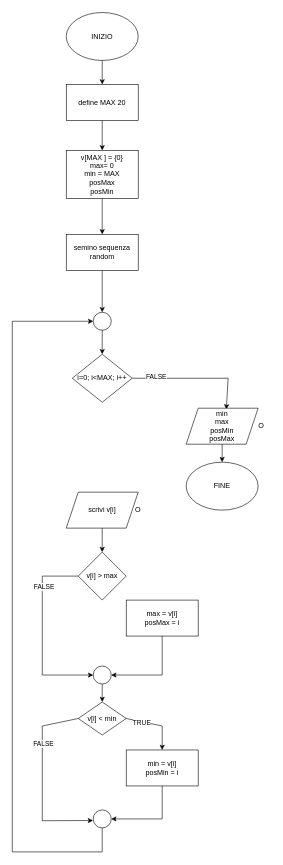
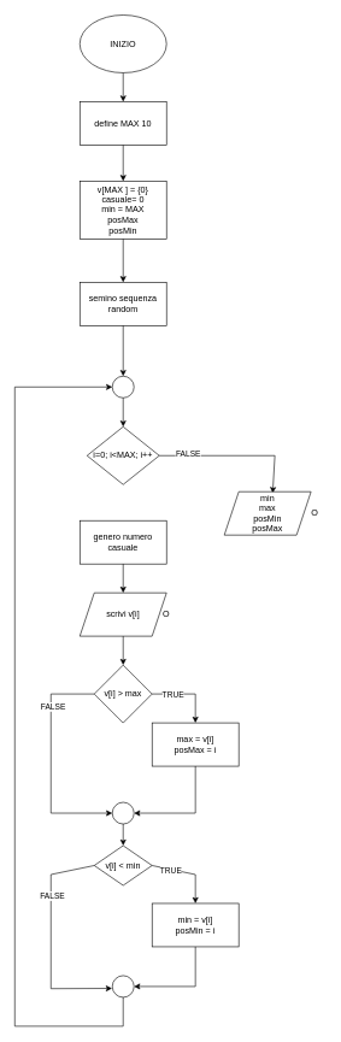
- <mxCell id="3" value="define MAX 20" style="rounded=0;whiteSpace=wrap;html=1;" vertex="1" parent="1"><mxGeometry x="110" y="140" width="120" height="60" as="geometry" /></mxCell>
+ <mxCell id="3" value="define MAX 10" style="rounded=0;whiteSpace=wrap;html=1;" vertex="1" parent="1"><mxGeometry x="110" y="140" width="120" height="60" as="geometry" /></mxCell>
- <mxCell id="6" value="v[MAX ] = {0}&lt;br&gt;max= 0&lt;br&gt;min = MAX&lt;br&gt;posMax&lt;br&gt;posMin" style="rounded=0;whiteSpace=wrap;html=1;" vertex="1" parent="1"><mxGeometry x="110" y="250" width="120" height="80" as="geometry" /></mxCell>
+ <mxCell id="6" value="v[MAX ] = {0}&lt;br&gt;casuale= 0&lt;br&gt;min = MAX&lt;br&gt;posMax&lt;br&gt;posMin" style="rounded=0;whiteSpace=wrap;html=1;" vertex="1" parent="1"><mxGeometry x="110" y="250" width="120" height="80" as="geometry" /></mxCell>
+ <mxCell id="13" value="genero numero casuale" style="rounded=0;whiteSpace=wrap;html=1;" vertex="1" parent="1"><mxGeometry x="110" y="720" width="120" height="60" as="geometry" /></mxCell>
- <mxCell id="40" value="" style="endArrow=classic;html=1;rounded=0;exitX=0.5;exitY=1;exitDx=0;exitDy=0;" edge="1" parent="1" source="38" target="41"><mxGeometry width="50" height="50" relative="1" as="geometry"><mxPoint x="160" y="840" as="sourcePoint" /><mxPoint x="370" y="780" as="targetPoint" /></mxGeometry></mxCell>
+ <mxCell id="15" value="" style="endArrow=classic;html=1;rounded=0;exitX=0.5;exitY=1;exitDx=0;exitDy=0;entryX=0.5;entryY=0;entryDx=0;entryDy=0;" edge="1" parent="1" source="13" target="14"><mxGeometry width="50" height="50" relative="1" as="geometry"><mxPoint x="160" y="680" as="sourcePoint" /><mxPoint x="210" y="630" as="targetPoint" /></mxGeometry></mxCell>
- <mxCell id="41" value="FINE" style="ellipse;whiteSpace=wrap;html=1;" vertex="1" parent="1"><mxGeometry x="310" y="770" width="120" height="80" as="geometry" /></mxCell>
+ <mxCell id="19" value="" style="endArrow=classic;html=1;rounded=0;exitX=1;exitY=0.5;exitDx=0;exitDy=0;entryX=0.5;entryY=0;entryDx=0;entryDy=0;" edge="1" parent="1" source="18" target="21"><mxGeometry width="50" height="50" relative="1" as="geometry"><mxPoint x="160" y="880" as="sourcePoint" /><mxPoint x="290" y="970" as="targetPoint" /><Array as="points"><mxPoint x="270" y="960" /></Array></mxGeometry></mxCell>
+ <mxCell id="20" value="TRUE" style="edgeLabel;html=1;align=center;verticalAlign=middle;resizable=0;points=[];" vertex="1" connectable="0" parent="19"><mxGeometry x="-0.449" relative="1" as="geometry"><mxPoint as="offset" /></mxGeometry></mxCell>
